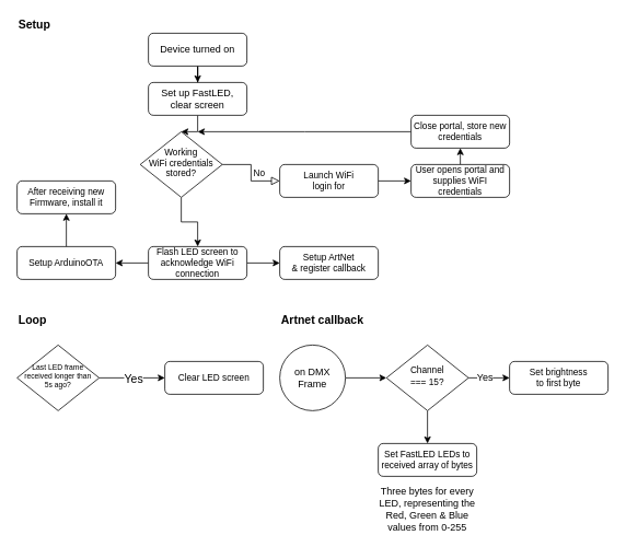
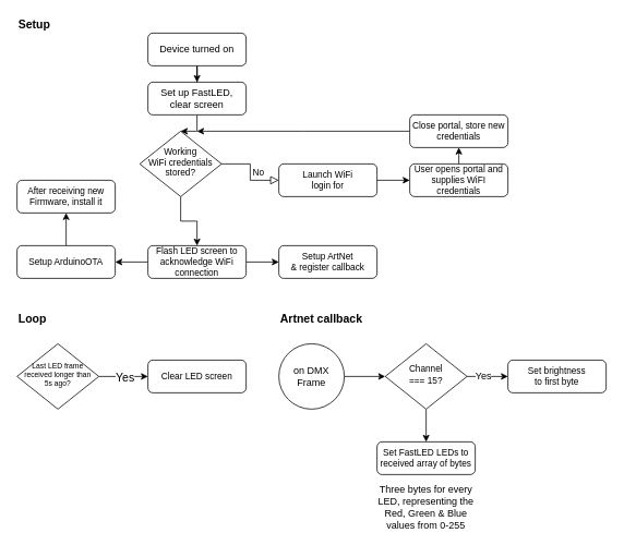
- <mxCell id="27" value="Clear LED screen" style="rounded=1;whiteSpace=wrap;html=1;fontSize=11;glass=0;strokeWidth=1;shadow=0;" vertex="1" parent="1"><mxGeometry x="200" y="440" width="120" height="40" as="geometry" /></mxCell>
+ <mxCell id="27" value="Clear LED screen" style="rounded=1;whiteSpace=wrap;html=1;fontSize=11;glass=0;strokeWidth=1;shadow=0;" vertex="1" parent="1"><mxGeometry x="180" y="440" width="120" height="40" as="geometry" /></mxCell>
